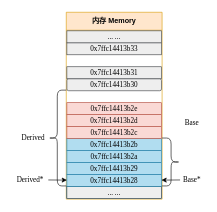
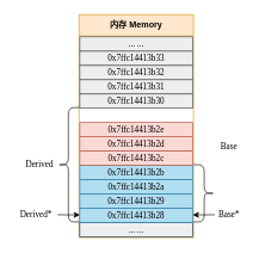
+ <mxCell id="14" value="0x7ffc14413b32" style="rounded=0;whiteSpace=wrap;html=1;fillColor=#eeeeee;strokeColor=#36393d;fontFamily=consolas;" parent="2" vertex="1"><mxGeometry x="1" y="71" width="158" height="20" as="geometry" /></mxCell>
- <mxCell id="12" value="0x7ffc14413b30" style="whiteSpace=wrap;html=1;fillColor=#eeeeee;strokeColor=#36393d;fontFamily=consolas;rounded=1;" parent="2" vertex="1"><mxGeometry x="1" y="111" width="158" height="20" as="geometry" /></mxCell>
+ <mxCell id="12" value="0x7ffc14413b30" style="rounded=0;whiteSpace=wrap;html=1;fillColor=#eeeeee;strokeColor=#36393d;fontFamily=consolas;" parent="2" vertex="1"><mxGeometry x="1" y="111" width="158" height="20" as="geometry" /></mxCell>
